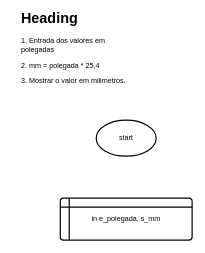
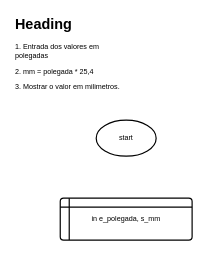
- <mxCell id="2" value="&lt;h1&gt;Heading&lt;/h1&gt;&lt;p&gt;1. Entrada dos valores em polegadas&lt;/p&gt;&lt;p&gt;2. mm = polegada * 25,4&lt;/p&gt;&lt;p&gt;3. Mostrar o valor em milimetros.&lt;/p&gt;" style="text;html=1;strokeColor=none;fillColor=none;spacing=5;spacingTop=-20;whiteSpace=wrap;overflow=hidden;rounded=0;" vertex="1" parent="1"><mxGeometry x="30" y="10" width="190" height="140" as="geometry" /></mxCell>
+ <mxCell id="2" value="&lt;h1&gt;Heading&lt;/h1&gt;&lt;p&gt;1. Entrada dos valores em polegadas&lt;/p&gt;&lt;p&gt;2. mm = polegada * 25,4&lt;/p&gt;&lt;p&gt;3. Mostrar o valor em milimetros.&lt;/p&gt;" style="text;html=1;strokeColor=none;fillColor=none;spacing=5;spacingTop=-20;whiteSpace=wrap;overflow=hidden;rounded=0;" vertex="1" parent="1"><mxGeometry x="20" y="20" width="190" height="140" as="geometry" /></mxCell>
